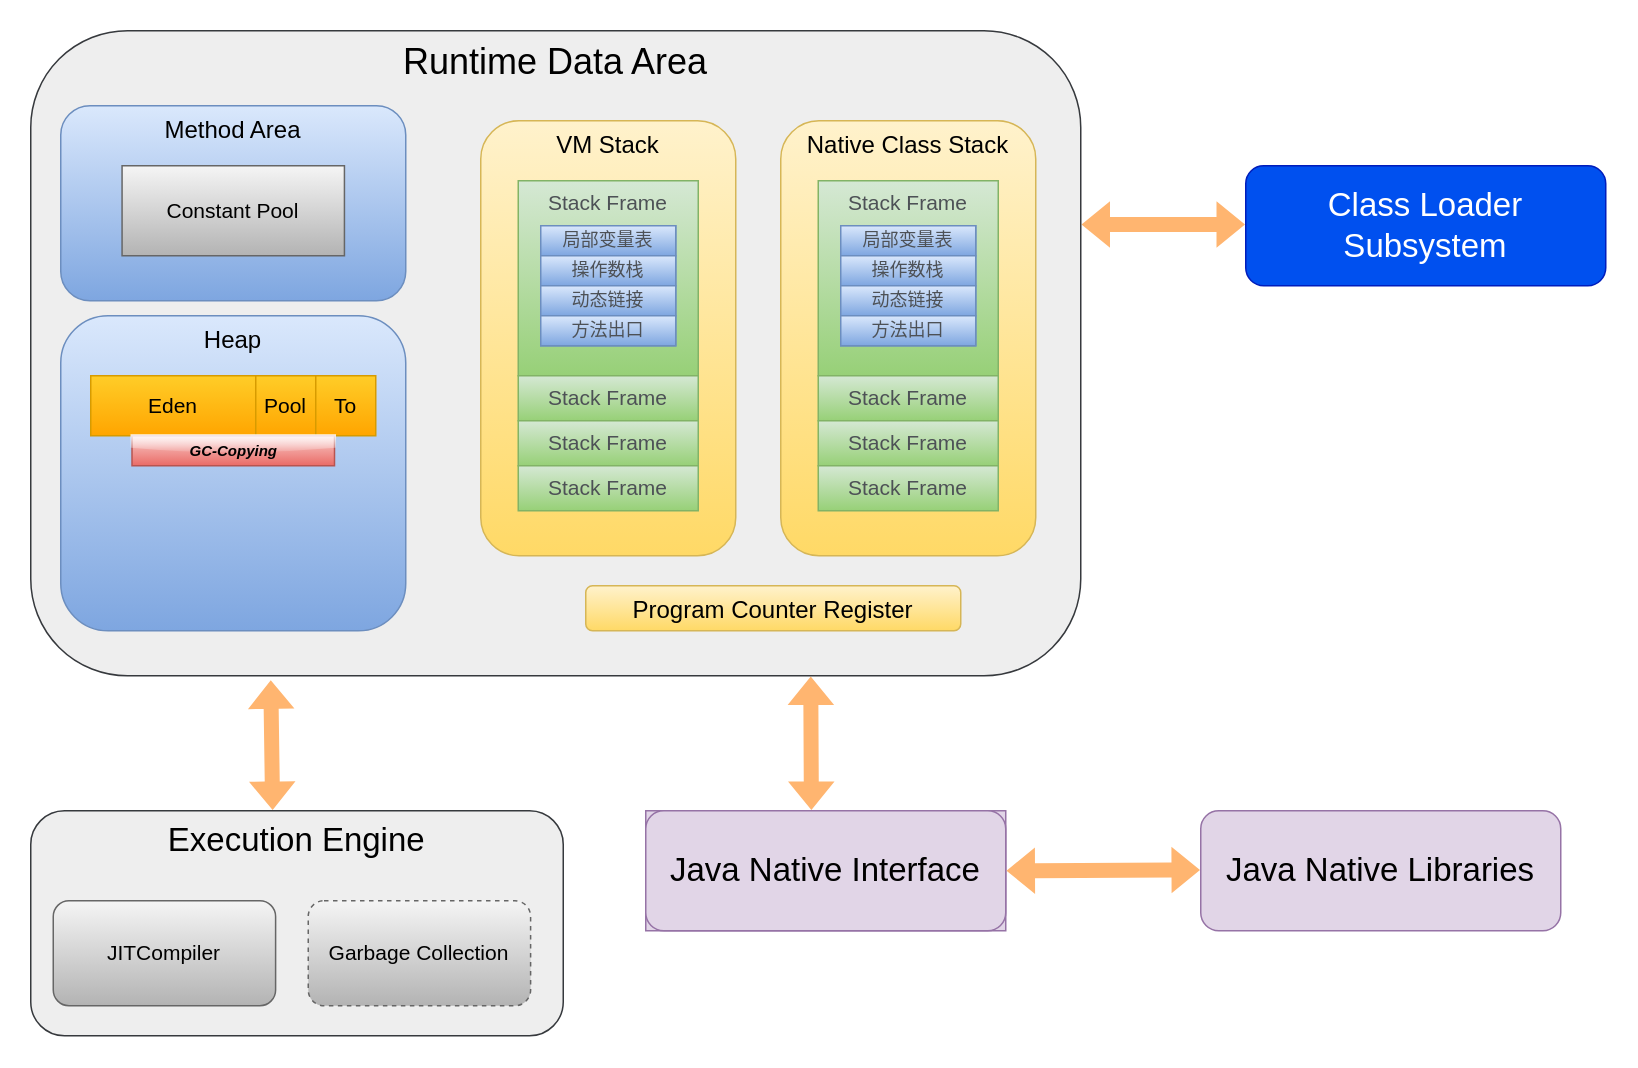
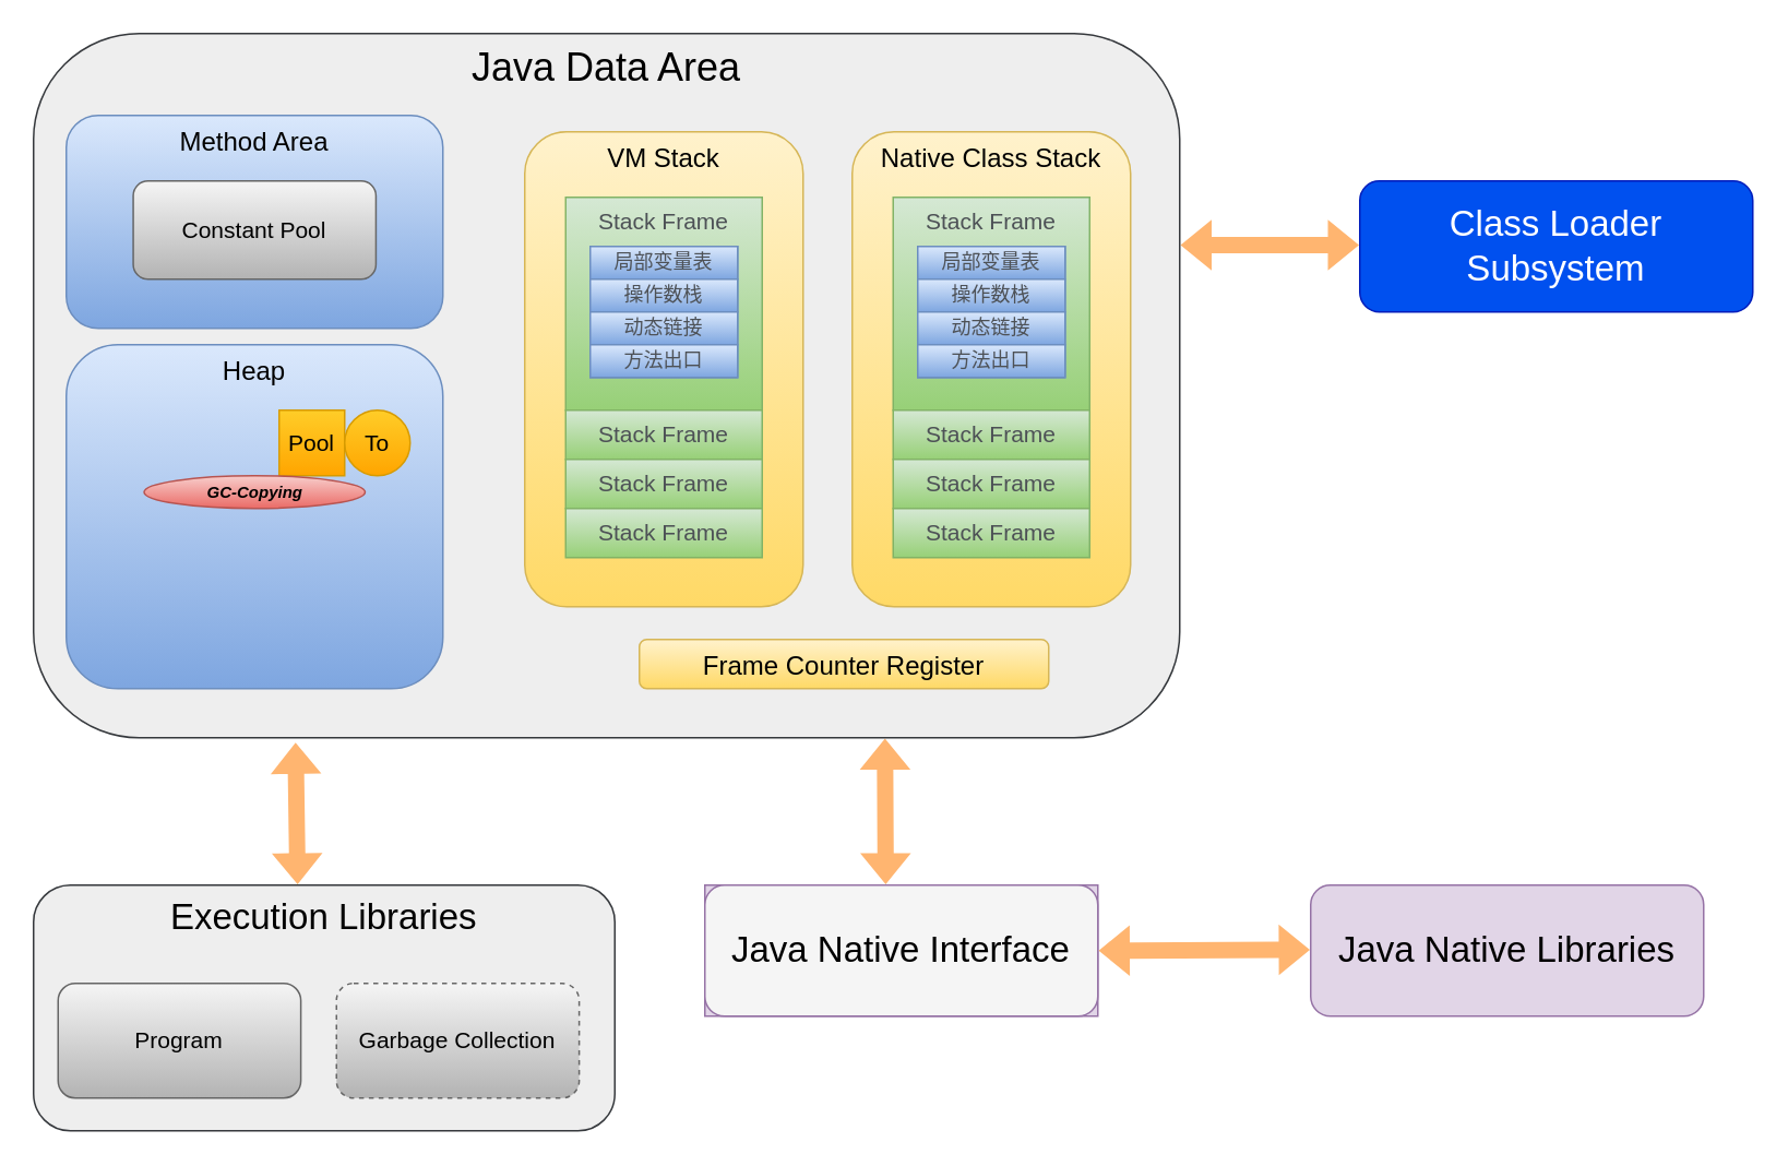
- <mxCell id="14" value="&lt;font style=&quot;font-size: 24px;&quot;&gt;Runtime Data Area&lt;/font&gt;" style="rounded=1;whiteSpace=wrap;html=1;fillColor=#eeeeee;strokeColor=#36393d;verticalAlign=top;" parent="1" vertex="1"><mxGeometry x="20" y="20" width="700" height="430" as="geometry" /></mxCell>
+ <mxCell id="14" value="&lt;font style=&quot;font-size: 24px;&quot;&gt;Java Data Area&lt;/font&gt;" style="rounded=1;whiteSpace=wrap;html=1;fillColor=#eeeeee;strokeColor=#36393d;verticalAlign=top;" parent="1" vertex="1"><mxGeometry x="20" y="20" width="700" height="430" as="geometry" /></mxCell>
- <mxCell id="37" value="&lt;font style=&quot;font-size: 14px;&quot;&gt;Constant Pool&lt;/font&gt;" style="whiteSpace=wrap;html=1;fillColor=#f5f5f5;gradientColor=#b3b3b3;strokeColor=#666666;rounded=0;" parent="35" vertex="1"><mxGeometry x="40.882" y="40" width="148.235" height="60" as="geometry" /></mxCell>
+ <mxCell id="37" value="&lt;font style=&quot;font-size: 14px;&quot;&gt;Constant Pool&lt;/font&gt;" style="rounded=1;whiteSpace=wrap;html=1;fillColor=#f5f5f5;gradientColor=#b3b3b3;strokeColor=#666666;" parent="35" vertex="1"><mxGeometry x="40.882" y="40" width="148.235" height="60" as="geometry" /></mxCell>
- <mxCell id="31" value="&lt;font style=&quot;font-size: 14px;&quot;&gt;Eden&lt;/font&gt;" style="rounded=0;whiteSpace=wrap;html=1;fillColor=#ffcd28;gradientColor=#ffa500;strokeColor=#d79b00;" parent="30" vertex="1"><mxGeometry width="110" height="40" as="geometry" /></mxCell>
- <mxCell id="33" value="&lt;font style=&quot;font-size: 14px;&quot;&gt;To&lt;/font&gt;" style="rounded=0;whiteSpace=wrap;html=1;fillColor=#ffcd28;gradientColor=#ffa500;strokeColor=#d79b00;" parent="30" vertex="1"><mxGeometry x="150" width="40" height="40" as="geometry" /></mxCell>
+ <mxCell id="33" value="&lt;font style=&quot;font-size: 14px;&quot;&gt;To&lt;/font&gt;" style="ellipse;whiteSpace=wrap;html=1;fillColor=#ffcd28;gradientColor=#ffa500;strokeColor=#d79b00;" parent="30" vertex="1"><mxGeometry x="150" width="40" height="40" as="geometry" /></mxCell>
- <mxCell id="34" value="&lt;b&gt;&lt;font style=&quot;font-size: 10px;&quot;&gt;&lt;i&gt;GC-Copying&lt;/i&gt;&lt;/font&gt;&lt;/b&gt;" style="rounded=0;whiteSpace=wrap;html=1;glass=1;fillColor=#f8cecc;gradientColor=#ea6b66;strokeColor=#b85450;" parent="28" vertex="1"><mxGeometry x="47.5" y="80" width="135" height="20" as="geometry" /></mxCell>
+ <mxCell id="34" value="&lt;b&gt;&lt;font style=&quot;font-size: 10px;&quot;&gt;&lt;i&gt;GC-Copying&lt;/i&gt;&lt;/font&gt;&lt;/b&gt;" style="ellipse;whiteSpace=wrap;html=1;glass=1;fillColor=#f8cecc;gradientColor=#ea6b66;strokeColor=#b85450;" parent="28" vertex="1"><mxGeometry x="47.5" y="80" width="135" height="20" as="geometry" /></mxCell>
- <mxCell id="27" value="&lt;font style=&quot;font-size: 16px;&quot;&gt;Program Counter Register&lt;/font&gt;" style="rounded=1;whiteSpace=wrap;html=1;fillStyle=auto;horizontal=1;verticalAlign=top;fillColor=#fff2cc;gradientColor=#ffd966;strokeColor=#d6b656;" parent="15" vertex="1"><mxGeometry x="70" y="310" width="250" height="30" as="geometry" /></mxCell>
+ <mxCell id="27" value="&lt;font style=&quot;font-size: 16px;&quot;&gt;Frame Counter Register&lt;/font&gt;" style="rounded=1;whiteSpace=wrap;html=1;fillStyle=auto;horizontal=1;verticalAlign=top;fillColor=#fff2cc;gradientColor=#ffd966;strokeColor=#d6b656;" parent="15" vertex="1"><mxGeometry x="70" y="310" width="250" height="30" as="geometry" /></mxCell>
- <mxCell id="3" value="Execution Engine" style="rounded=1;whiteSpace=wrap;html=1;fillColor=#eeeeee;strokeColor=#36393d;verticalAlign=top;fontSize=22;movable=1;resizable=1;rotatable=1;deletable=1;editable=1;locked=0;connectable=1;" vertex="1" parent="2"><mxGeometry width="355" height="150" as="geometry" /></mxCell>
+ <mxCell id="3" value="Execution Libraries" style="rounded=1;whiteSpace=wrap;html=1;fillColor=#eeeeee;strokeColor=#36393d;verticalAlign=top;fontSize=22;movable=1;resizable=1;rotatable=1;deletable=1;editable=1;locked=0;connectable=1;" vertex="1" parent="2"><mxGeometry width="355" height="150" as="geometry" /></mxCell>
- <mxCell id="7" value="Java Native Interface" style="rounded=1;whiteSpace=wrap;html=1;fillColor=#e1d5e7;strokeColor=#9673a6;verticalAlign=middle;fontSize=22;movable=1;resizable=1;rotatable=1;deletable=1;editable=1;locked=0;connectable=1;" vertex="1" parent="6"><mxGeometry width="240.0" height="80" as="geometry" /></mxCell>
+ <mxCell id="7" value="Java Native Interface" style="rounded=1;whiteSpace=wrap;html=1;fillColor=#f5f5f5;strokeColor=#9673a6;verticalAlign=middle;fontSize=22;movable=1;resizable=1;rotatable=1;deletable=1;editable=1;locked=0;connectable=1;" vertex="1" parent="6"><mxGeometry width="240.0" height="80" as="geometry" /></mxCell>
- <mxCell id="4" value="&lt;font style=&quot;font-size: 14px;&quot;&gt;JITCompiler&lt;/font&gt;" style="rounded=1;whiteSpace=wrap;html=1;fillColor=#f5f5f5;gradientColor=#b3b3b3;strokeColor=#666666;container=0;movable=1;resizable=1;rotatable=1;deletable=1;editable=1;locked=0;connectable=1;" vertex="1" parent="2"><mxGeometry x="15" y="60" width="148.24" height="70" as="geometry" /></mxCell>
+ <mxCell id="4" value="&lt;font style=&quot;font-size: 14px;&quot;&gt;Program&lt;/font&gt;" style="rounded=1;whiteSpace=wrap;html=1;fillColor=#f5f5f5;gradientColor=#b3b3b3;strokeColor=#666666;container=0;movable=1;resizable=1;rotatable=1;deletable=1;editable=1;locked=0;connectable=1;" vertex="1" parent="2"><mxGeometry x="15" y="60" width="148.24" height="70" as="geometry" /></mxCell>
